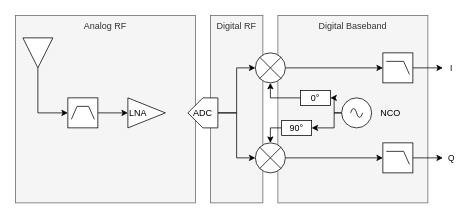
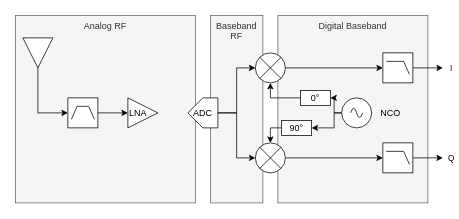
- <mxCell id="3" value="Digital RF" style="rounded=0;whiteSpace=wrap;html=1;verticalAlign=top;fillColor=#f5f5f5;fontColor=#333333;strokeColor=#666666;" parent="1" vertex="1"><mxGeometry x="280" y="20" width="70" height="250" as="geometry" /></mxCell>
+ <mxCell id="3" value="Baseband RF" style="rounded=0;whiteSpace=wrap;html=1;verticalAlign=top;fillColor=#f5f5f5;fontColor=#333333;strokeColor=#666666;" parent="1" vertex="1"><mxGeometry x="280" y="20" width="70" height="250" as="geometry" /></mxCell>
- <mxCell id="7" value="LNA" style="triangle;whiteSpace=wrap;html=1;align=left;" parent="1" vertex="1"><mxGeometry x="170" y="130" width="50" height="40" as="geometry" /></mxCell>
+ <mxCell id="7" value="LNA" style="triangle;whiteSpace=wrap;html=1;align=left;" parent="1" vertex="1"><mxGeometry x="170" y="130" width="40" height="40" as="geometry" /></mxCell>
